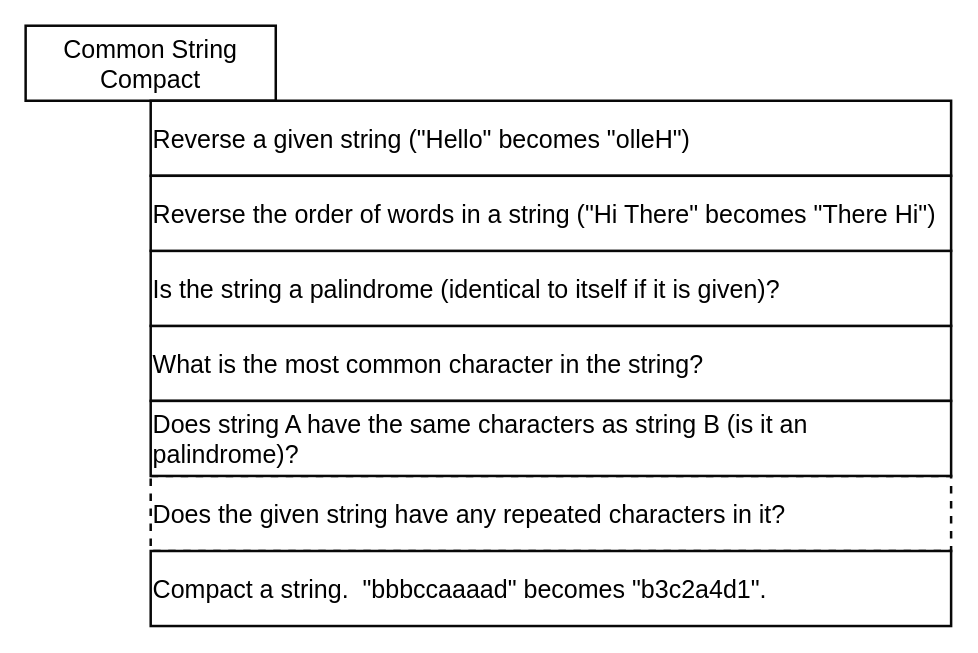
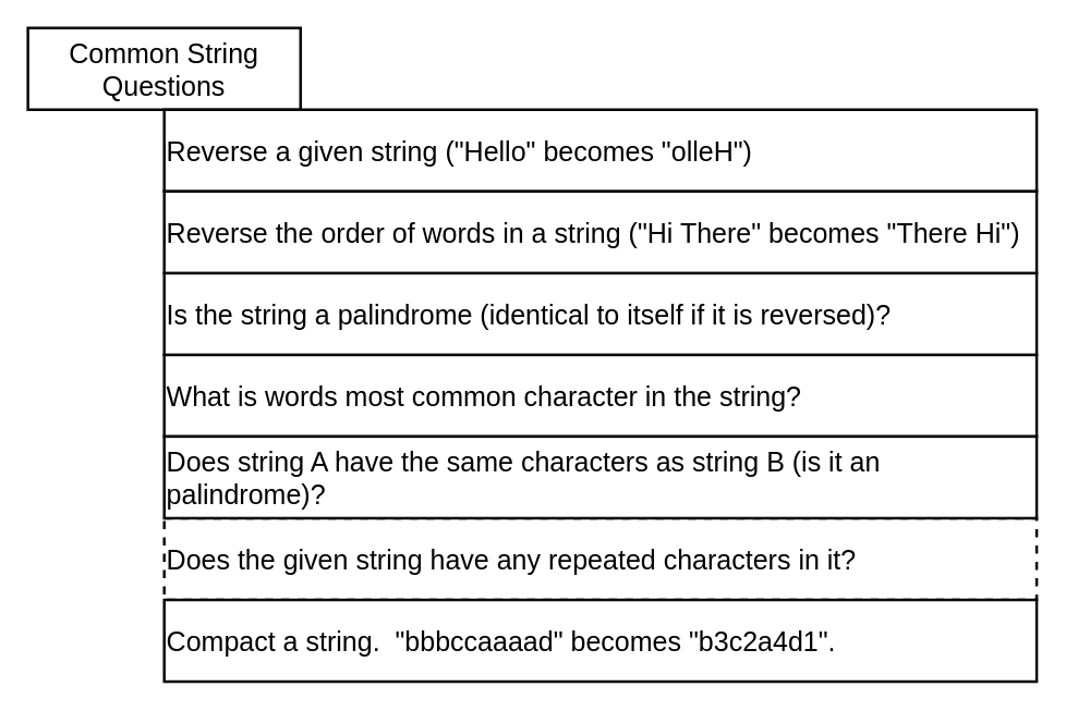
- <mxCell id="2" value="Common String Compact" style="rounded=0;whiteSpace=wrap;html=1;shadow=0;labelBackgroundColor=none;strokeColor=#080808;strokeWidth=2;fillColor=#ffffff;fontSize=20;fontColor=#000000;align=center;" parent="1" vertex="1"><mxGeometry x="20" y="20" width="200" height="60" as="geometry" /></mxCell>
+ <mxCell id="2" value="Common String Questions" style="rounded=0;whiteSpace=wrap;html=1;shadow=0;labelBackgroundColor=none;strokeColor=#080808;strokeWidth=2;fillColor=#ffffff;fontSize=20;fontColor=#000000;align=center;" parent="1" vertex="1"><mxGeometry x="20" y="20" width="200" height="60" as="geometry" /></mxCell>
- <mxCell id="6" value="Is the string a palindrome (identical to itself if it is given)?" style="rounded=0;whiteSpace=wrap;html=1;shadow=0;labelBackgroundColor=none;strokeColor=#080808;strokeWidth=2;fillColor=#ffffff;fontSize=20;fontColor=#000000;align=left;" parent="1" vertex="1"><mxGeometry x="120" y="200" width="640" height="60" as="geometry" /></mxCell>
+ <mxCell id="6" value="Is the string a palindrome (identical to itself if it is reversed)?" style="rounded=0;whiteSpace=wrap;html=1;shadow=0;labelBackgroundColor=none;strokeColor=#080808;strokeWidth=2;fillColor=#ffffff;fontSize=20;fontColor=#000000;align=left;" parent="1" vertex="1"><mxGeometry x="120" y="200" width="640" height="60" as="geometry" /></mxCell>
- <mxCell id="4" value="What is the most common character in the string?" style="rounded=0;whiteSpace=wrap;html=1;shadow=0;labelBackgroundColor=none;strokeColor=#080808;strokeWidth=2;fillColor=#ffffff;fontSize=20;fontColor=#000000;align=left;" parent="1" vertex="1"><mxGeometry x="120" y="260" width="640" height="60" as="geometry" /></mxCell>
+ <mxCell id="4" value="What is words most common character in the string?" style="rounded=0;whiteSpace=wrap;html=1;shadow=0;labelBackgroundColor=none;strokeColor=#080808;strokeWidth=2;fillColor=#ffffff;fontSize=20;fontColor=#000000;align=left;" parent="1" vertex="1"><mxGeometry x="120" y="260" width="640" height="60" as="geometry" /></mxCell>
